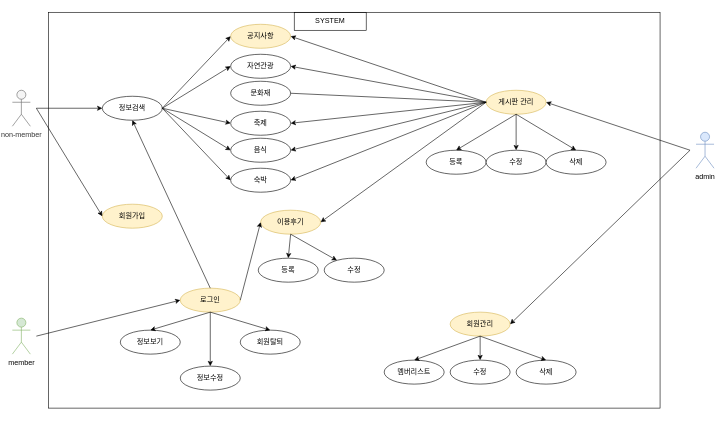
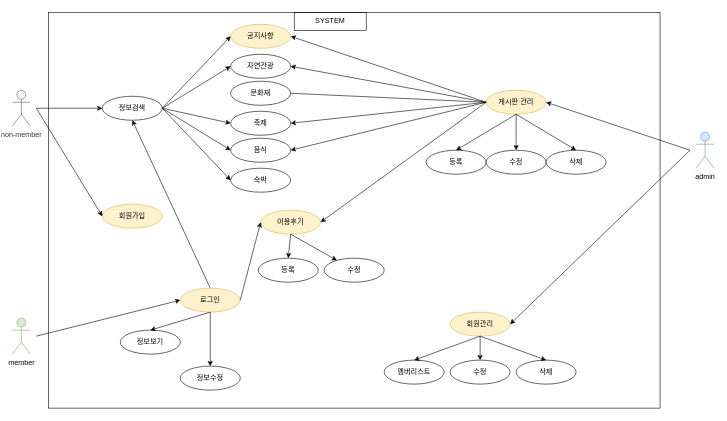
- <mxCell id="26" value="" style="endArrow=classic;html=1;rounded=1;sketch=0;curved=0;entryX=1;entryY=0.5;entryDx=0;entryDy=0;exitX=0;exitY=0.5;exitDx=0;exitDy=0;" parent="1" source="15" target="10" edge="1"><mxGeometry width="50" height="50" relative="1" as="geometry"><mxPoint x="700" y="170" as="sourcePoint" /><mxPoint x="494" y="260" as="targetPoint" /></mxGeometry></mxCell>
- <mxCell id="35" value="" style="endArrow=classic;html=1;rounded=1;sketch=0;curved=0;entryX=0.5;entryY=0;entryDx=0;entryDy=0;exitX=0.5;exitY=1;exitDx=0;exitDy=0;" parent="1" source="27" target="34" edge="1"><mxGeometry width="50" height="50" relative="1" as="geometry"><mxPoint x="360" y="530" as="sourcePoint" /><mxPoint x="410" y="540" as="targetPoint" /></mxGeometry></mxCell>
- <mxCell id="34" value="회원탈퇴" style="ellipse;whiteSpace=wrap;html=1;rounded=0;sketch=0;" parent="1" vertex="1"><mxGeometry x="400" y="550" width="100" height="40" as="geometry" /></mxCell>
